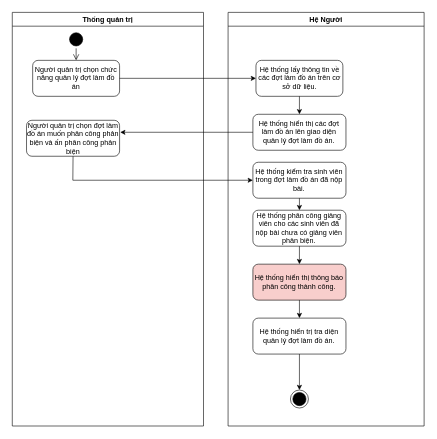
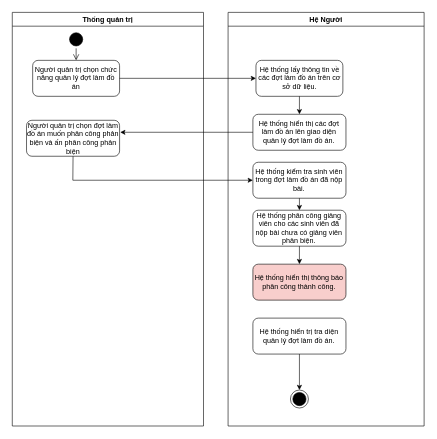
- <mxCell id="17" value="" style="endArrow=classic;html=1;rounded=0;" edge="1" parent="7" source="14" target="15"><mxGeometry width="50" height="50" relative="1" as="geometry"><mxPoint x="-152.37" y="328.415" as="sourcePoint" /><mxPoint x="61.38" y="351.585" as="targetPoint" /></mxGeometry></mxCell>
